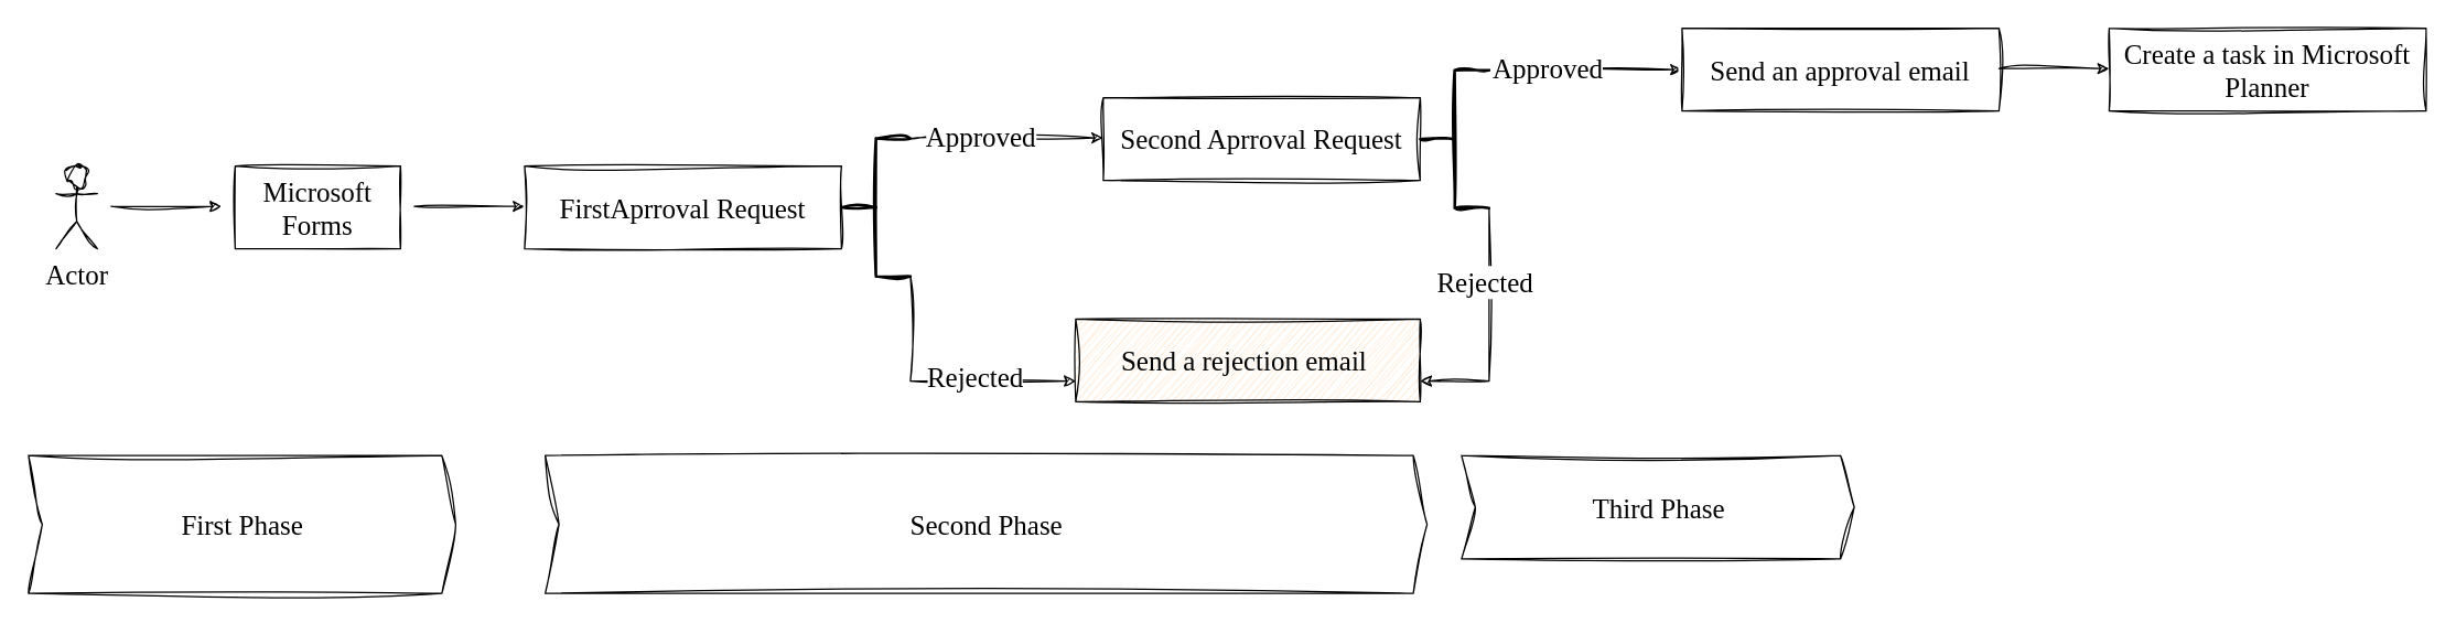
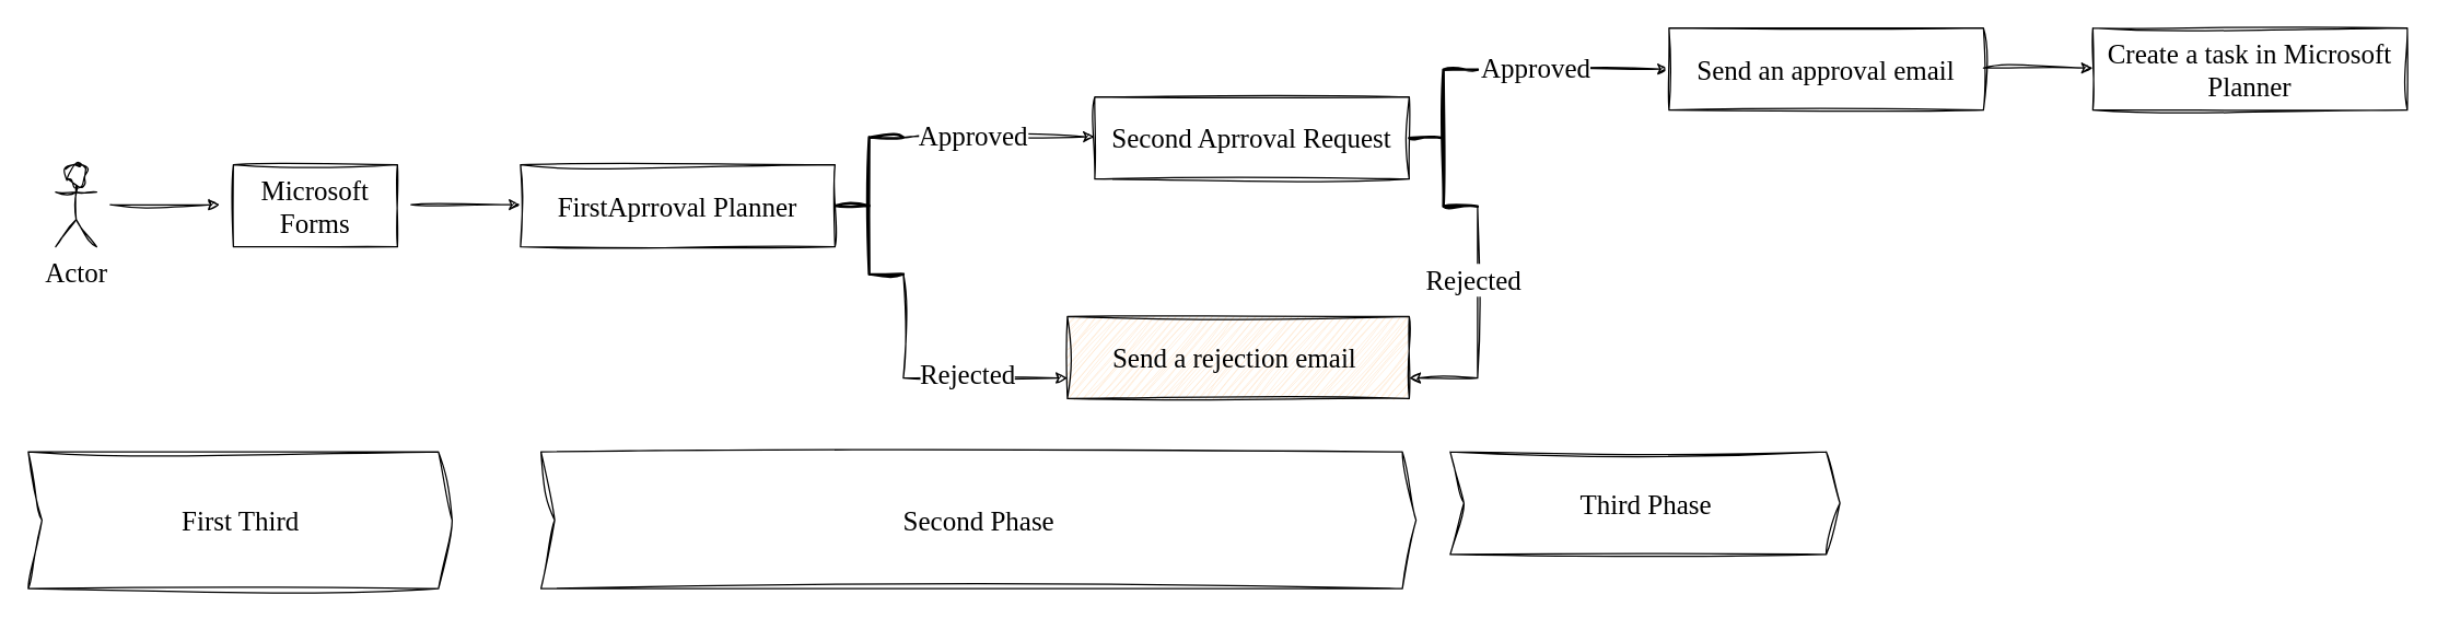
- <mxCell id="6" value="FirstAprroval Request" style="rounded=0;whiteSpace=wrap;html=1;sketch=1;hachureGap=4;jiggle=2;curveFitting=1;fontFamily=Architects Daughter;fontSource=https%3A%2F%2Ffonts.googleapis.com%2Fcss%3Ffamily%3DArchitects%2BDaughter;fontSize=20;" parent="1" vertex="1"><mxGeometry x="380" y="120" width="230" height="60" as="geometry" /></mxCell>
+ <mxCell id="6" value="FirstAprroval Planner" style="rounded=0;whiteSpace=wrap;html=1;sketch=1;hachureGap=4;jiggle=2;curveFitting=1;fontFamily=Architects Daughter;fontSource=https%3A%2F%2Ffonts.googleapis.com%2Fcss%3Ffamily%3DArchitects%2BDaughter;fontSize=20;" parent="1" vertex="1"><mxGeometry x="380" y="120" width="230" height="60" as="geometry" /></mxCell>
- <mxCell id="22" value="First Phase" style="html=1;shadow=0;dashed=0;align=center;verticalAlign=middle;shape=mxgraph.arrows2.arrow;dy=0;dx=10;notch=10;sketch=1;hachureGap=4;jiggle=2;curveFitting=1;fontFamily=Architects Daughter;fontSource=https%3A%2F%2Ffonts.googleapis.com%2Fcss%3Ffamily%3DArchitects%2BDaughter;fontSize=20;" parent="1" vertex="1"><mxGeometry x="20" y="330" width="310" height="100" as="geometry" /></mxCell>
+ <mxCell id="22" value="First Third" style="html=1;shadow=0;dashed=0;align=center;verticalAlign=middle;shape=mxgraph.arrows2.arrow;dy=0;dx=10;notch=10;sketch=1;hachureGap=4;jiggle=2;curveFitting=1;fontFamily=Architects Daughter;fontSource=https%3A%2F%2Ffonts.googleapis.com%2Fcss%3Ffamily%3DArchitects%2BDaughter;fontSize=20;" parent="1" vertex="1"><mxGeometry x="20" y="330" width="310" height="100" as="geometry" /></mxCell>
